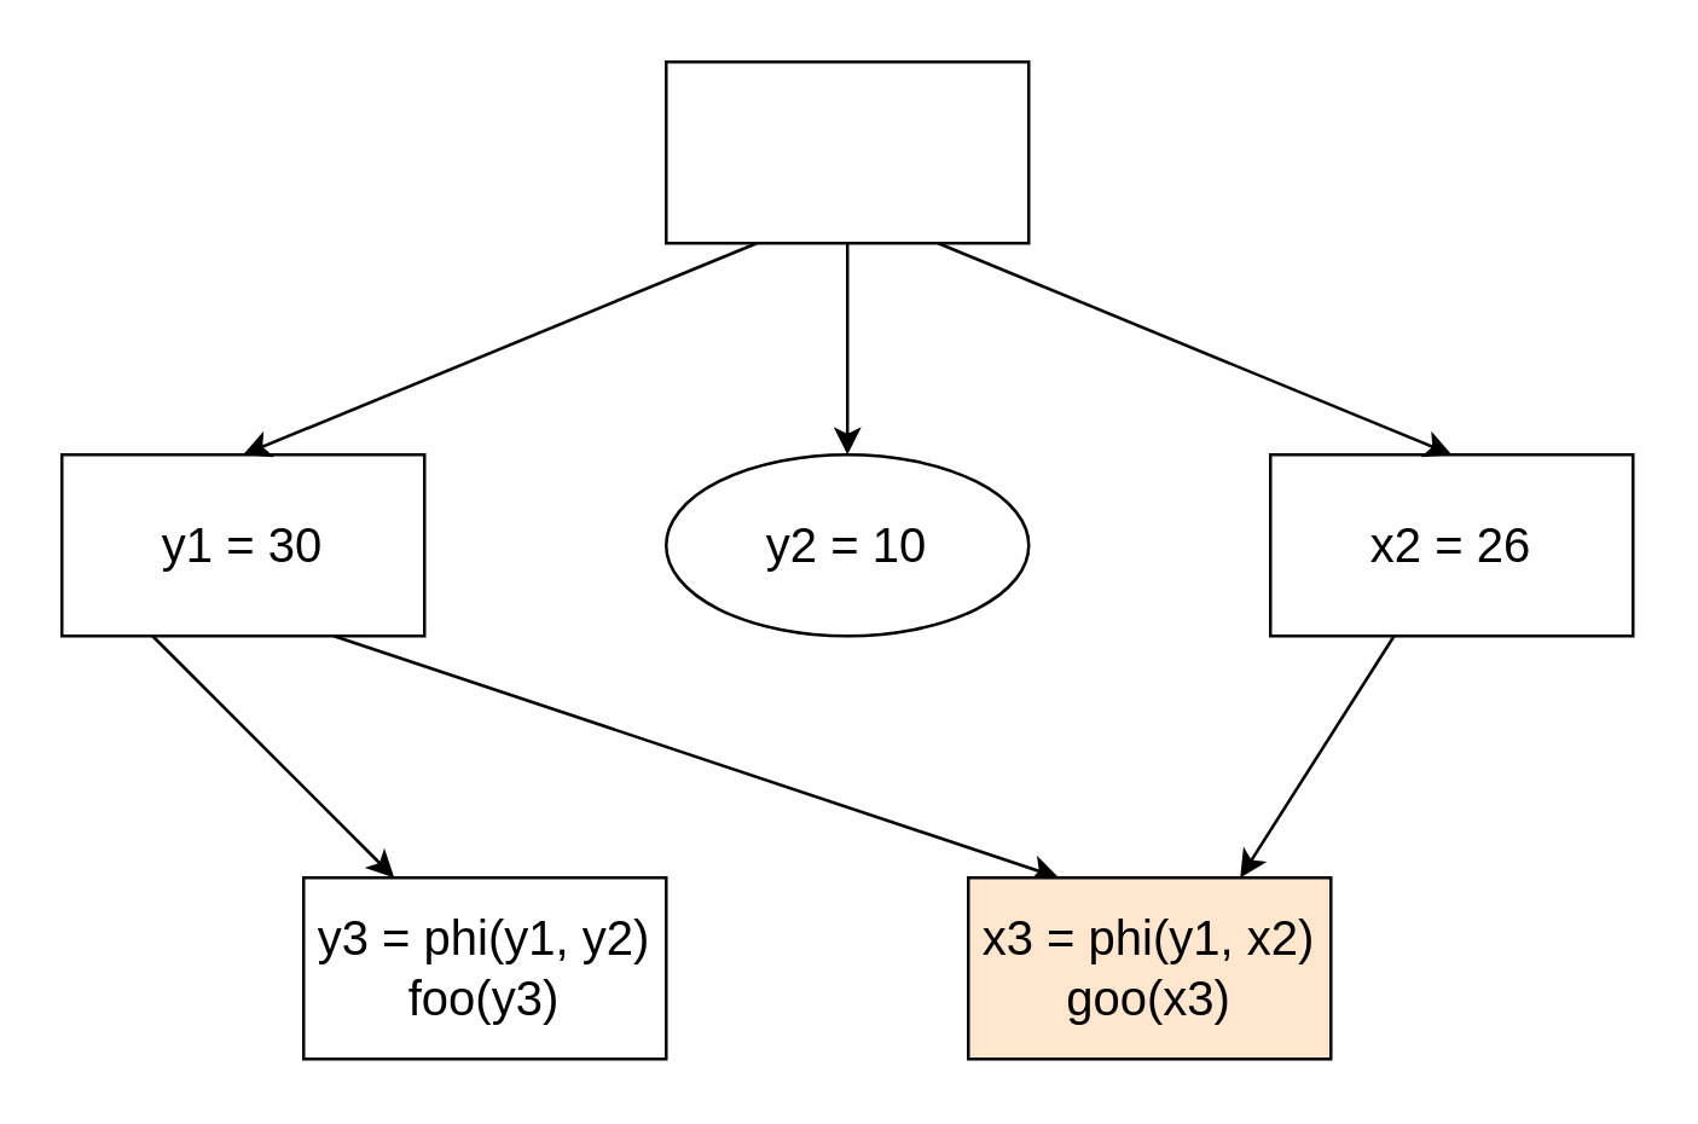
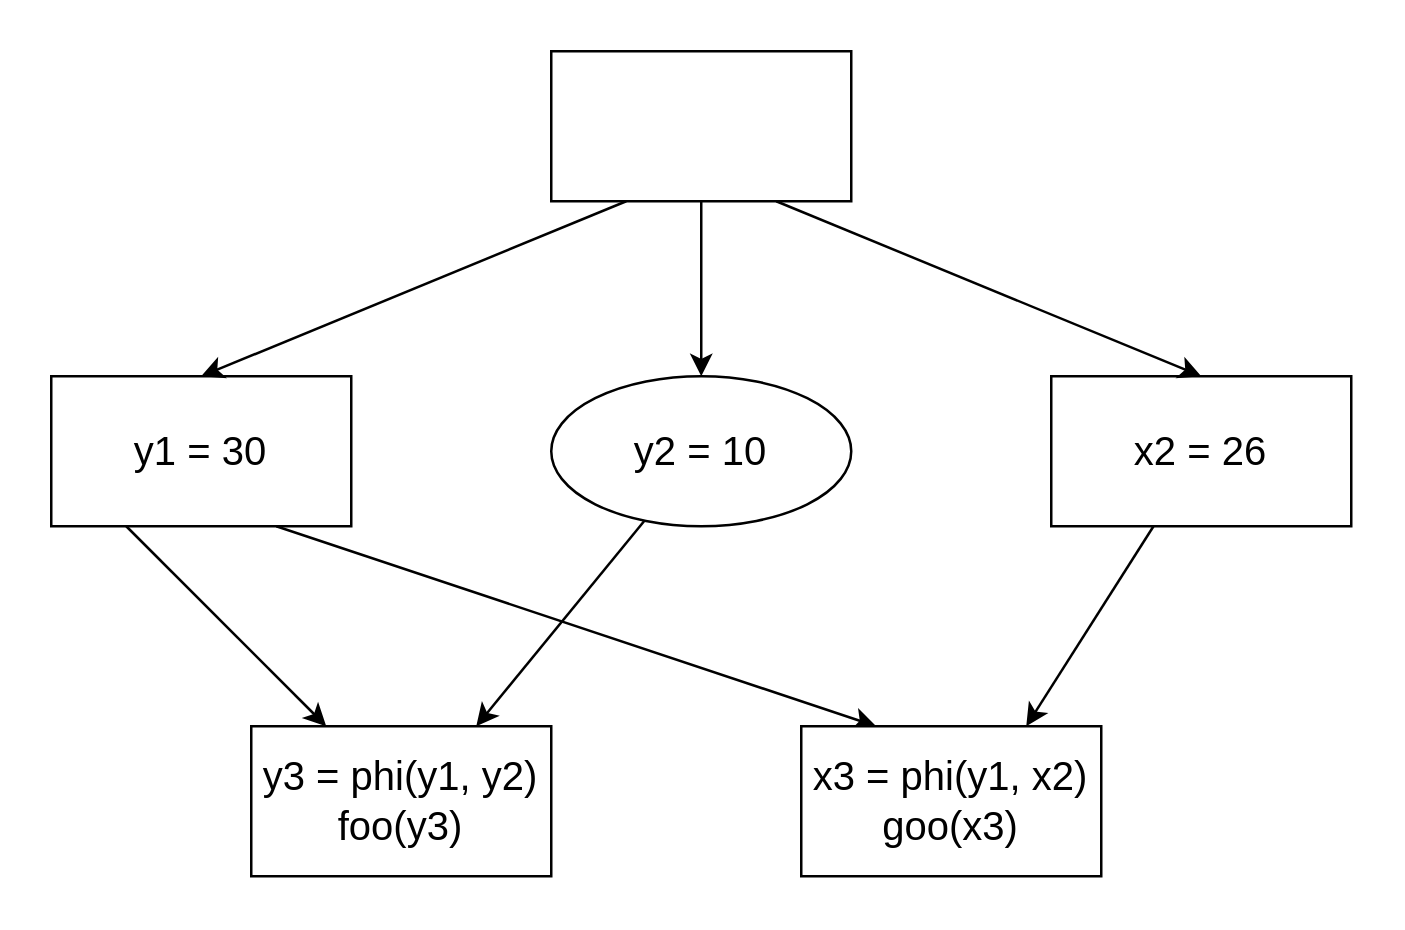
+ <mxCell id="5" style="edgeStyle=none;rounded=0;orthogonalLoop=1;jettySize=auto;html=1;entryX=0.75;entryY=0;entryDx=0;entryDy=0;fontSize=16;fontStyle=0" edge="1" parent="1" source="6" target="13"><mxGeometry relative="1" as="geometry" /></mxCell>
- <mxCell id="14" value="x3 = phi(y1, x2)&lt;br style=&quot;font-size: 16px;&quot;&gt;goo(x3)" style="rounded=0;whiteSpace=wrap;html=1;fontSize=16;fontStyle=0;fillColor=#ffe6cc;" vertex="1" parent="1"><mxGeometry x="320" y="290" width="120" height="60" as="geometry" /></mxCell>
+ <mxCell id="14" value="x3 = phi(y1, x2)&lt;br style=&quot;font-size: 16px;&quot;&gt;goo(x3)" style="rounded=0;whiteSpace=wrap;html=1;fontSize=16;fontStyle=0" vertex="1" parent="1"><mxGeometry x="320" y="290" width="120" height="60" as="geometry" /></mxCell>
